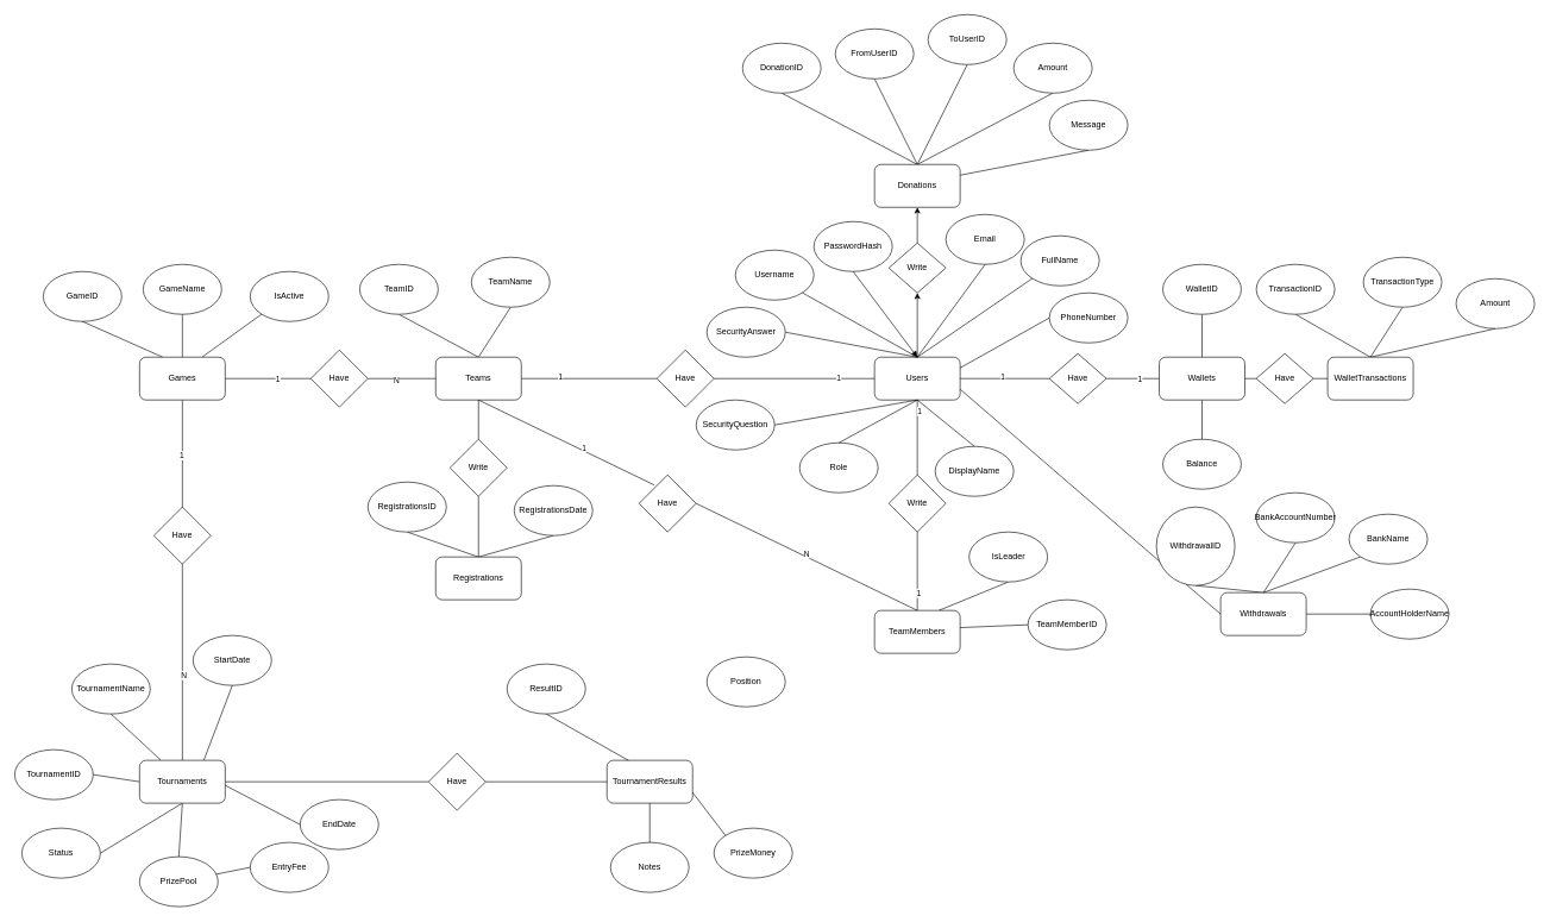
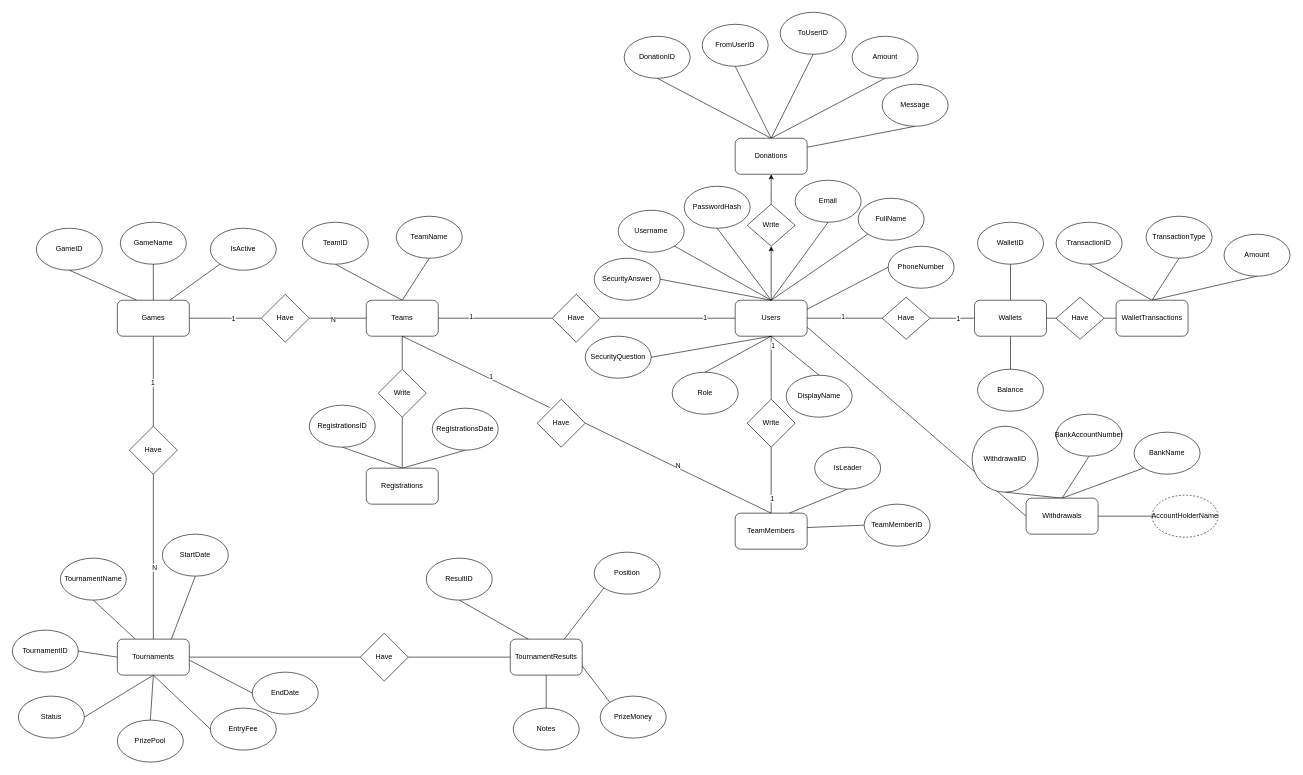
- <mxCell id="45" value="PhoneNumber" style="ellipse;whiteSpace=wrap;html=1;" parent="1" vertex="1"><mxGeometry x="1470" y="410" width="110" height="70" as="geometry" /></mxCell>
+ <mxCell id="45" value="PhoneNumber" style="ellipse;whiteSpace=wrap;html=1;" parent="1" vertex="1"><mxGeometry x="1480" y="410" width="110" height="70" as="geometry" /></mxCell>
- <mxCell id="40" value="" style="endArrow=block;html=1;rounded=0;entryX=0.5;entryY=0;entryDx=0;entryDy=0;exitX=0.5;exitY=1;exitDx=0;exitDy=0;" parent="1" source="39" target="36" edge="1"><mxGeometry width="50" height="50" relative="1" as="geometry"><mxPoint x="1139" y="440" as="sourcePoint" /><mxPoint x="1265" y="500" as="targetPoint" /></mxGeometry></mxCell>
+ <mxCell id="40" value="" style="endArrow=none;html=1;rounded=0;entryX=0.5;entryY=0;entryDx=0;entryDy=0;exitX=0.5;exitY=1;exitDx=0;exitDy=0;" parent="1" source="39" target="36" edge="1"><mxGeometry width="50" height="50" relative="1" as="geometry"><mxPoint x="1139" y="440" as="sourcePoint" /><mxPoint x="1265" y="500" as="targetPoint" /></mxGeometry></mxCell>
- <mxCell id="140" value="AccountHolderName" style="ellipse;whiteSpace=wrap;html=1;" parent="1" vertex="1"><mxGeometry x="1920" y="825" width="110" height="70" as="geometry" /></mxCell>
+ <mxCell id="140" value="AccountHolderName" style="ellipse;whiteSpace=wrap;html=1;dashed=1;" parent="1" vertex="1"><mxGeometry x="1920" y="825" width="110" height="70" as="geometry" /></mxCell>
+ <mxCell id="59" value="" style="endArrow=none;html=1;rounded=0;entryX=0.75;entryY=0;entryDx=0;entryDy=0;exitX=0;exitY=1;exitDx=0;exitDy=0;" parent="1" source="58" target="55" edge="1"><mxGeometry width="50" height="50" relative="1" as="geometry"><mxPoint x="1065" y="1010" as="sourcePoint" /><mxPoint x="950" y="1075" as="targetPoint" /></mxGeometry></mxCell>
- <mxCell id="20" value="" style="endArrow=none;html=1;rounded=0;exitX=0;exitY=0.5;exitDx=0;exitDy=0;" parent="1" source="19" target="21" edge="1"><mxGeometry width="50" height="50" relative="1" as="geometry"><mxPoint x="430" y="1110" as="sourcePoint" /><mxPoint x="315" y="1115" as="targetPoint" /></mxGeometry></mxCell>
+ <mxCell id="20" value="" style="endArrow=none;html=1;rounded=0;exitX=0;exitY=0.5;exitDx=0;exitDy=0;entryX=0.5;entryY=1;entryDx=0;entryDy=0;" parent="1" source="19" target="26" edge="1"><mxGeometry width="50" height="50" relative="1" as="geometry"><mxPoint x="430" y="1110" as="sourcePoint" /><mxPoint x="315" y="1115" as="targetPoint" /></mxGeometry></mxCell>
